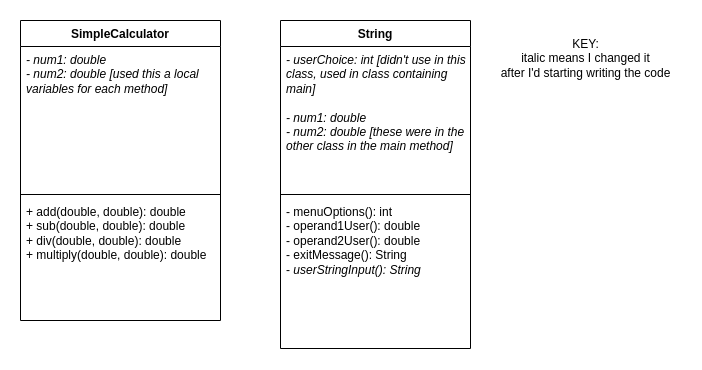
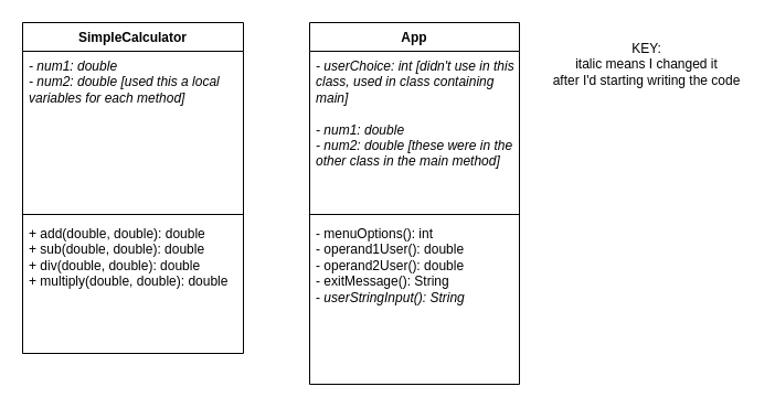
- <mxCell id="6" value="String" style="swimlane;fontStyle=1;align=center;verticalAlign=top;childLayout=stackLayout;horizontal=1;startSize=26;horizontalStack=0;resizeParent=1;resizeParentMax=0;resizeLast=0;collapsible=1;marginBottom=0;whiteSpace=wrap;html=1;" vertex="1" parent="1"><mxGeometry x="280" y="20" width="190" height="328" as="geometry" /></mxCell>
+ <mxCell id="6" value="App" style="swimlane;fontStyle=1;align=center;verticalAlign=top;childLayout=stackLayout;horizontal=1;startSize=26;horizontalStack=0;resizeParent=1;resizeParentMax=0;resizeLast=0;collapsible=1;marginBottom=0;whiteSpace=wrap;html=1;" vertex="1" parent="1"><mxGeometry x="280" y="20" width="190" height="328" as="geometry" /></mxCell>
